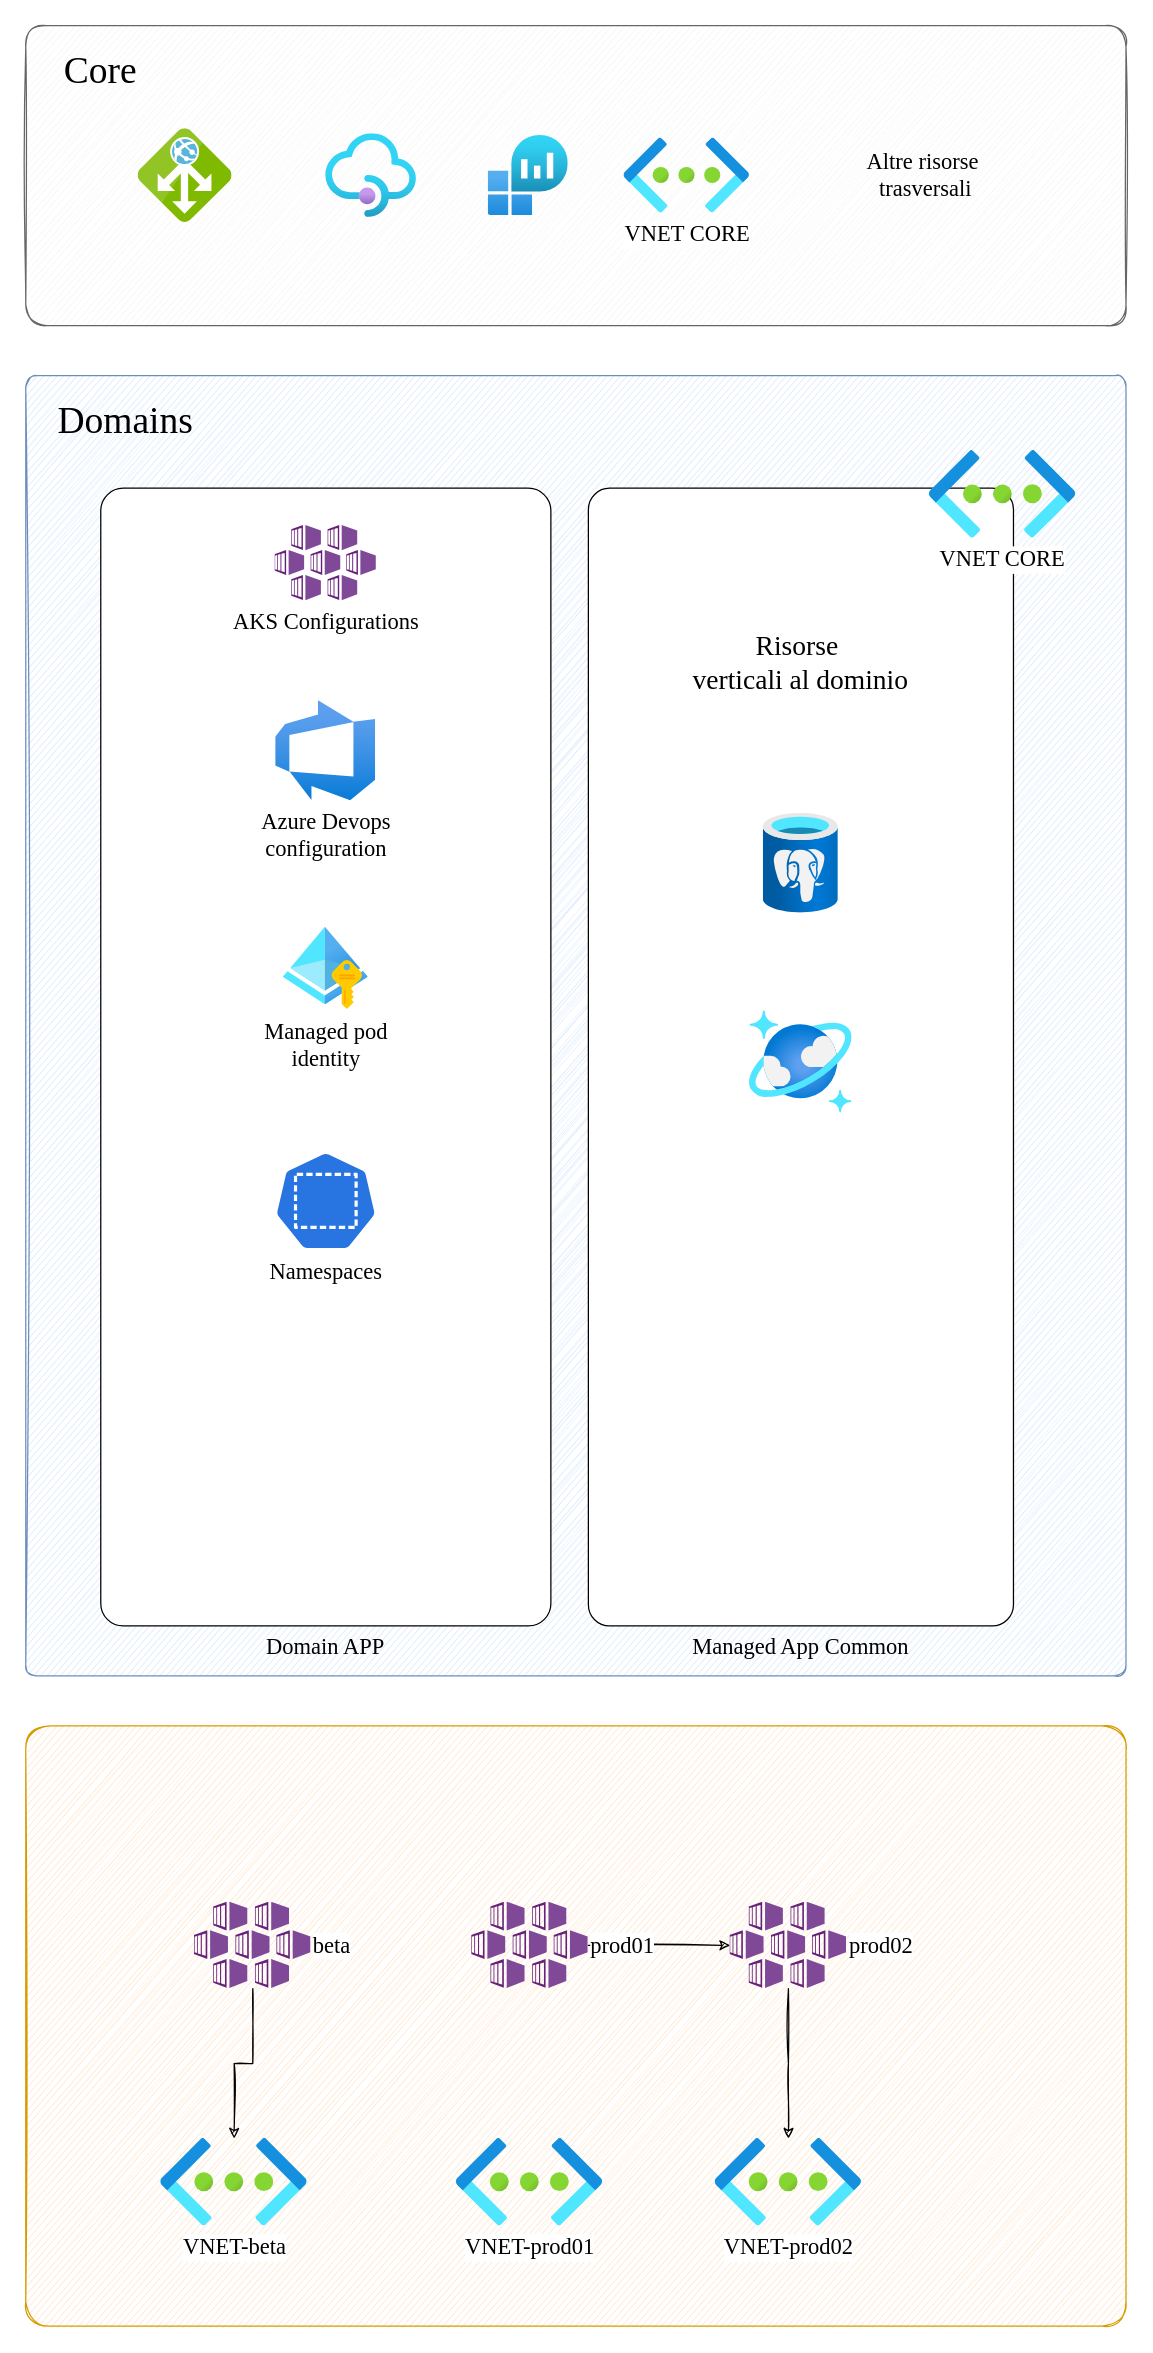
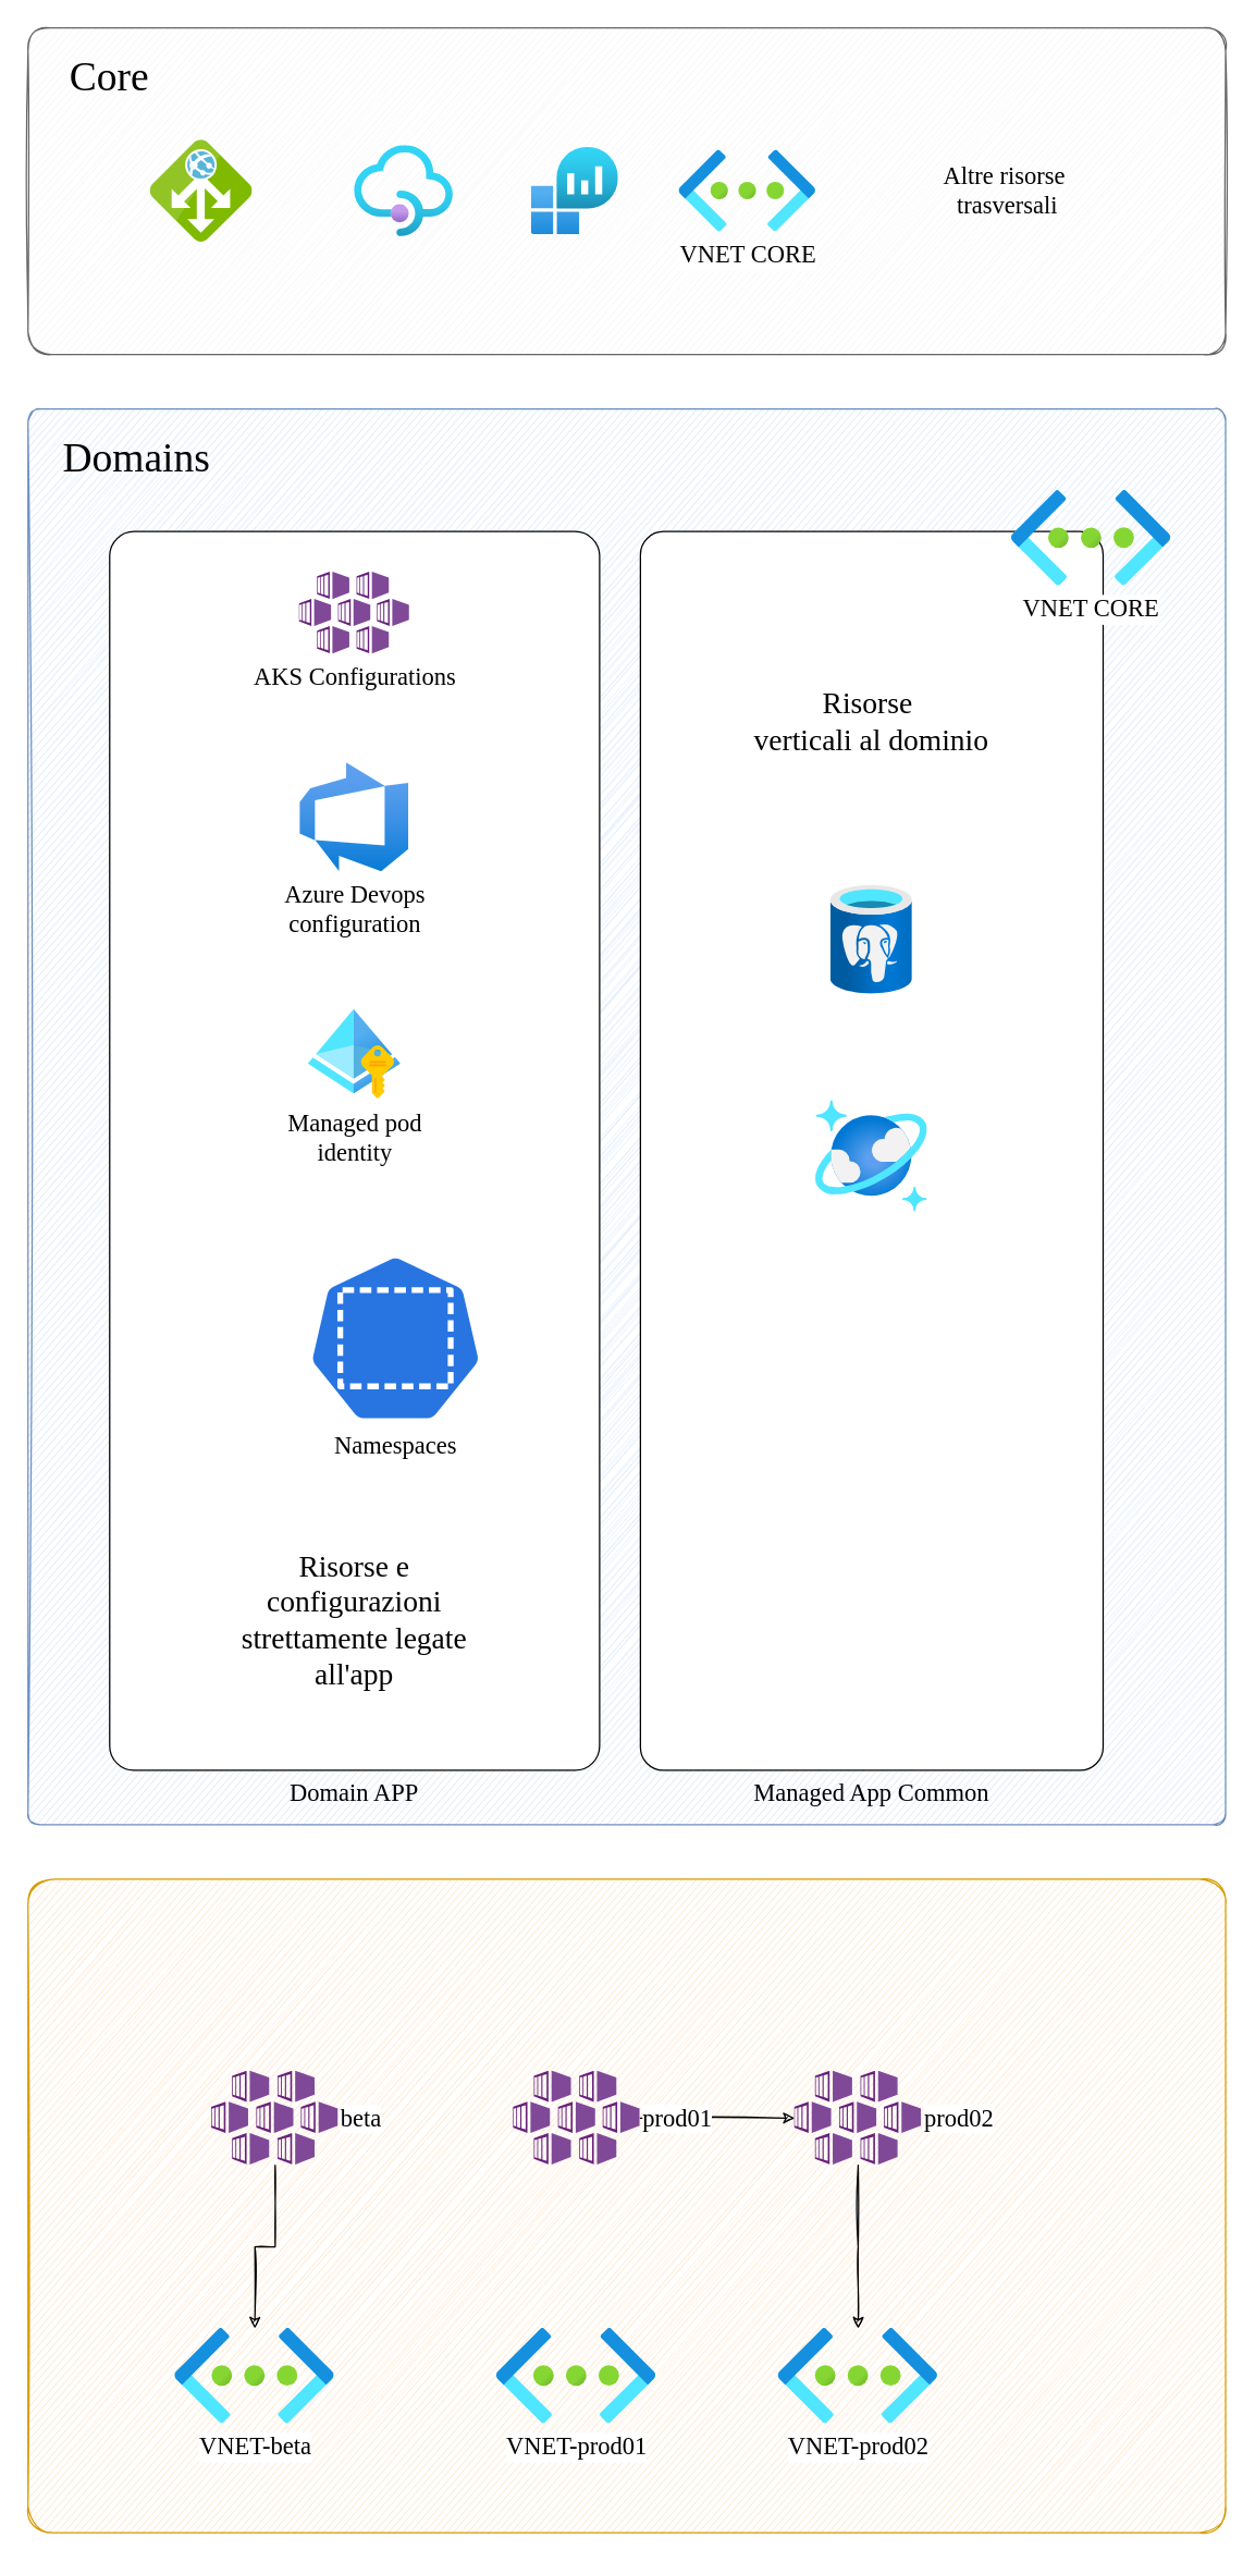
- <mxCell id="15" value="Namespaces" style="sketch=0;html=1;dashed=0;whitespace=wrap;fillColor=#2875E2;strokeColor=#ffffff;points=[[0.005,0.63,0],[0.1,0.2,0],[0.9,0.2,0],[0.5,0,0],[0.995,0.63,0],[0.72,0.99,0],[0.5,1,0],[0.28,0.99,0]];shape=mxgraph.kubernetes.icon;prIcon=ns;fontFamily=Architects Daughter;fontSource=https%3A%2F%2Ffonts.googleapis.com%2Fcss%3Ffamily%3DArchitects%2BDaughter;fontSize=18;labelPosition=center;verticalLabelPosition=bottom;align=center;verticalAlign=top;" vertex="1" parent="1"><mxGeometry x="217.5" y="920" width="85" height="80" as="geometry" /></mxCell>
+ <mxCell id="15" value="Namespaces" style="sketch=0;html=1;dashed=0;whitespace=wrap;fillColor=#2875E2;strokeColor=#ffffff;points=[[0.005,0.63,0],[0.1,0.2,0],[0.9,0.2,0],[0.5,0,0],[0.995,0.63,0],[0.72,0.99,0],[0.5,1,0],[0.28,0.99,0]];shape=mxgraph.kubernetes.icon;prIcon=ns;fontFamily=Architects Daughter;fontSource=https%3A%2F%2Ffonts.googleapis.com%2Fcss%3Ffamily%3DArchitects%2BDaughter;fontSize=18;labelPosition=center;verticalLabelPosition=bottom;align=center;verticalAlign=top;" vertex="1" parent="1"><mxGeometry x="217.5" y="920" width="145" height="125" as="geometry" /></mxCell>
+ <mxCell id="16" value="Risorse e configurazioni strettamente legate all'app" style="text;html=1;strokeColor=none;fillColor=none;align=center;verticalAlign=middle;whiteSpace=wrap;rounded=0;fontFamily=Architects Daughter;fontSource=https%3A%2F%2Ffonts.googleapis.com%2Fcss%3Ffamily%3DArchitects%2BDaughter;fontSize=22;" vertex="1" parent="1"><mxGeometry x="170" y="1140" width="180" height="100" as="geometry" /></mxCell>
